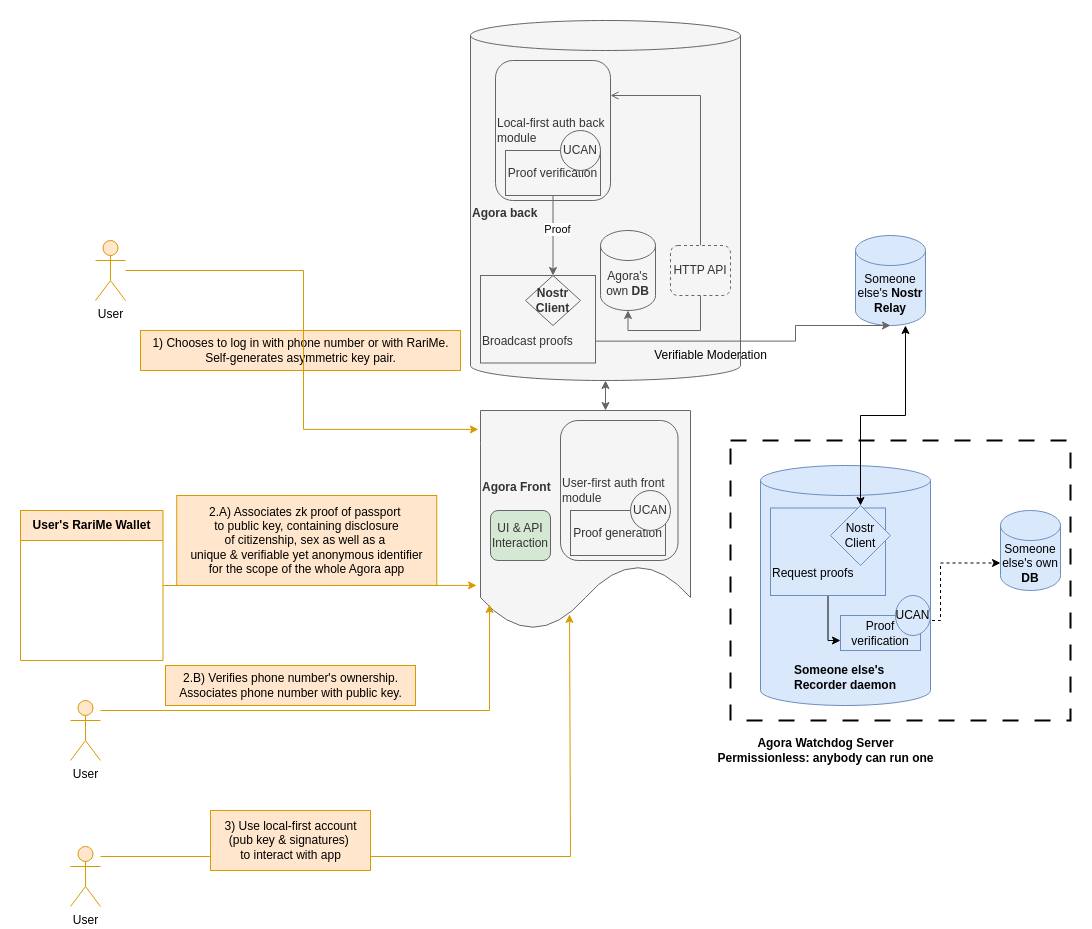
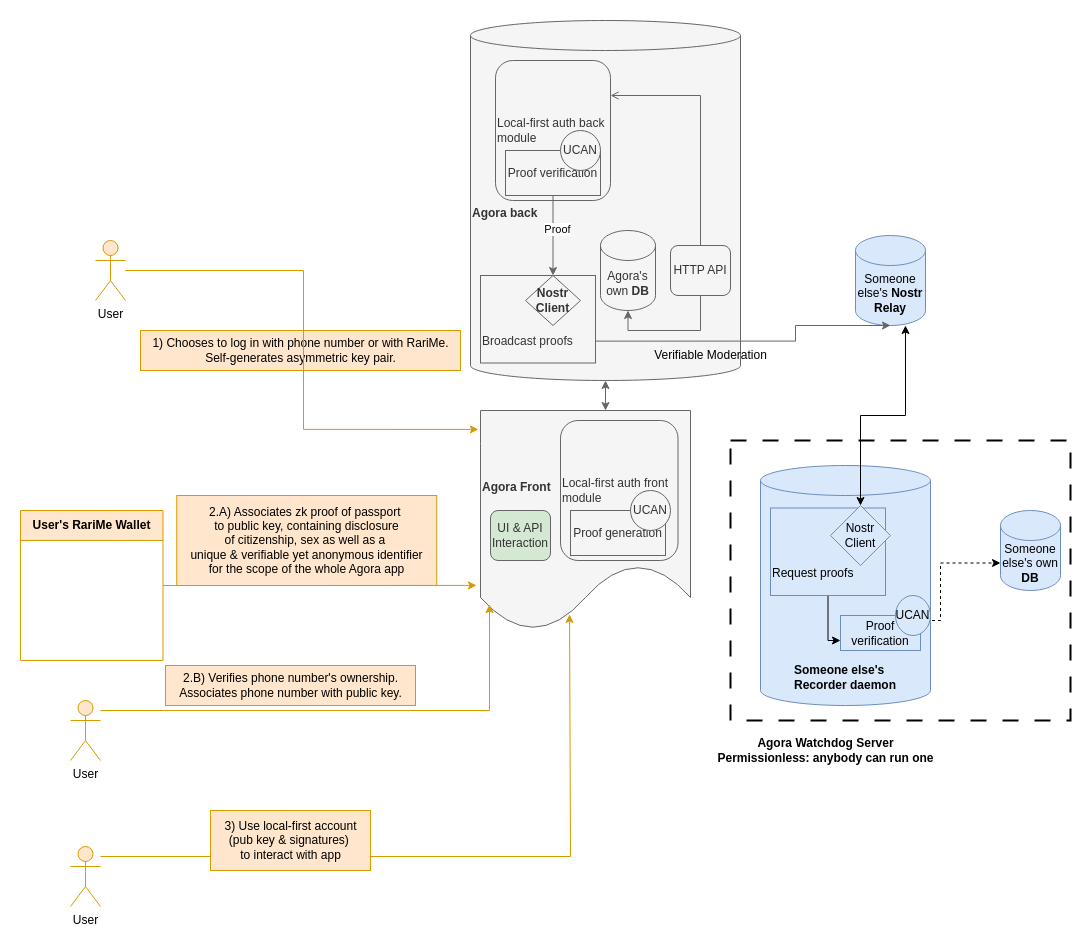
- <mxCell id="36" value="HTTP API" style="rounded=1;whiteSpace=wrap;html=1;fillColor=#f5f5f5;fontColor=#333333;strokeColor=#666666;dashed=1;" parent="1" vertex="1"><mxGeometry x="670" y="245" width="60" height="50" as="geometry" /></mxCell>
+ <mxCell id="36" value="HTTP API" style="rounded=1;whiteSpace=wrap;html=1;fillColor=#f5f5f5;fontColor=#333333;strokeColor=#666666;" parent="1" vertex="1"><mxGeometry x="670" y="245" width="60" height="50" as="geometry" /></mxCell>
- <mxCell id="11" value="User-first auth front module" style="rounded=1;whiteSpace=wrap;html=1;fillColor=#f5f5f5;fontColor=#333333;strokeColor=#666666;align=left;" parent="1" vertex="1"><mxGeometry x="560" y="420" width="117.5" height="140" as="geometry" /></mxCell>
+ <mxCell id="11" value="Local-first auth front module" style="rounded=1;whiteSpace=wrap;html=1;fillColor=#f5f5f5;fontColor=#333333;strokeColor=#666666;align=left;" parent="1" vertex="1"><mxGeometry x="560" y="420" width="117.5" height="140" as="geometry" /></mxCell>
